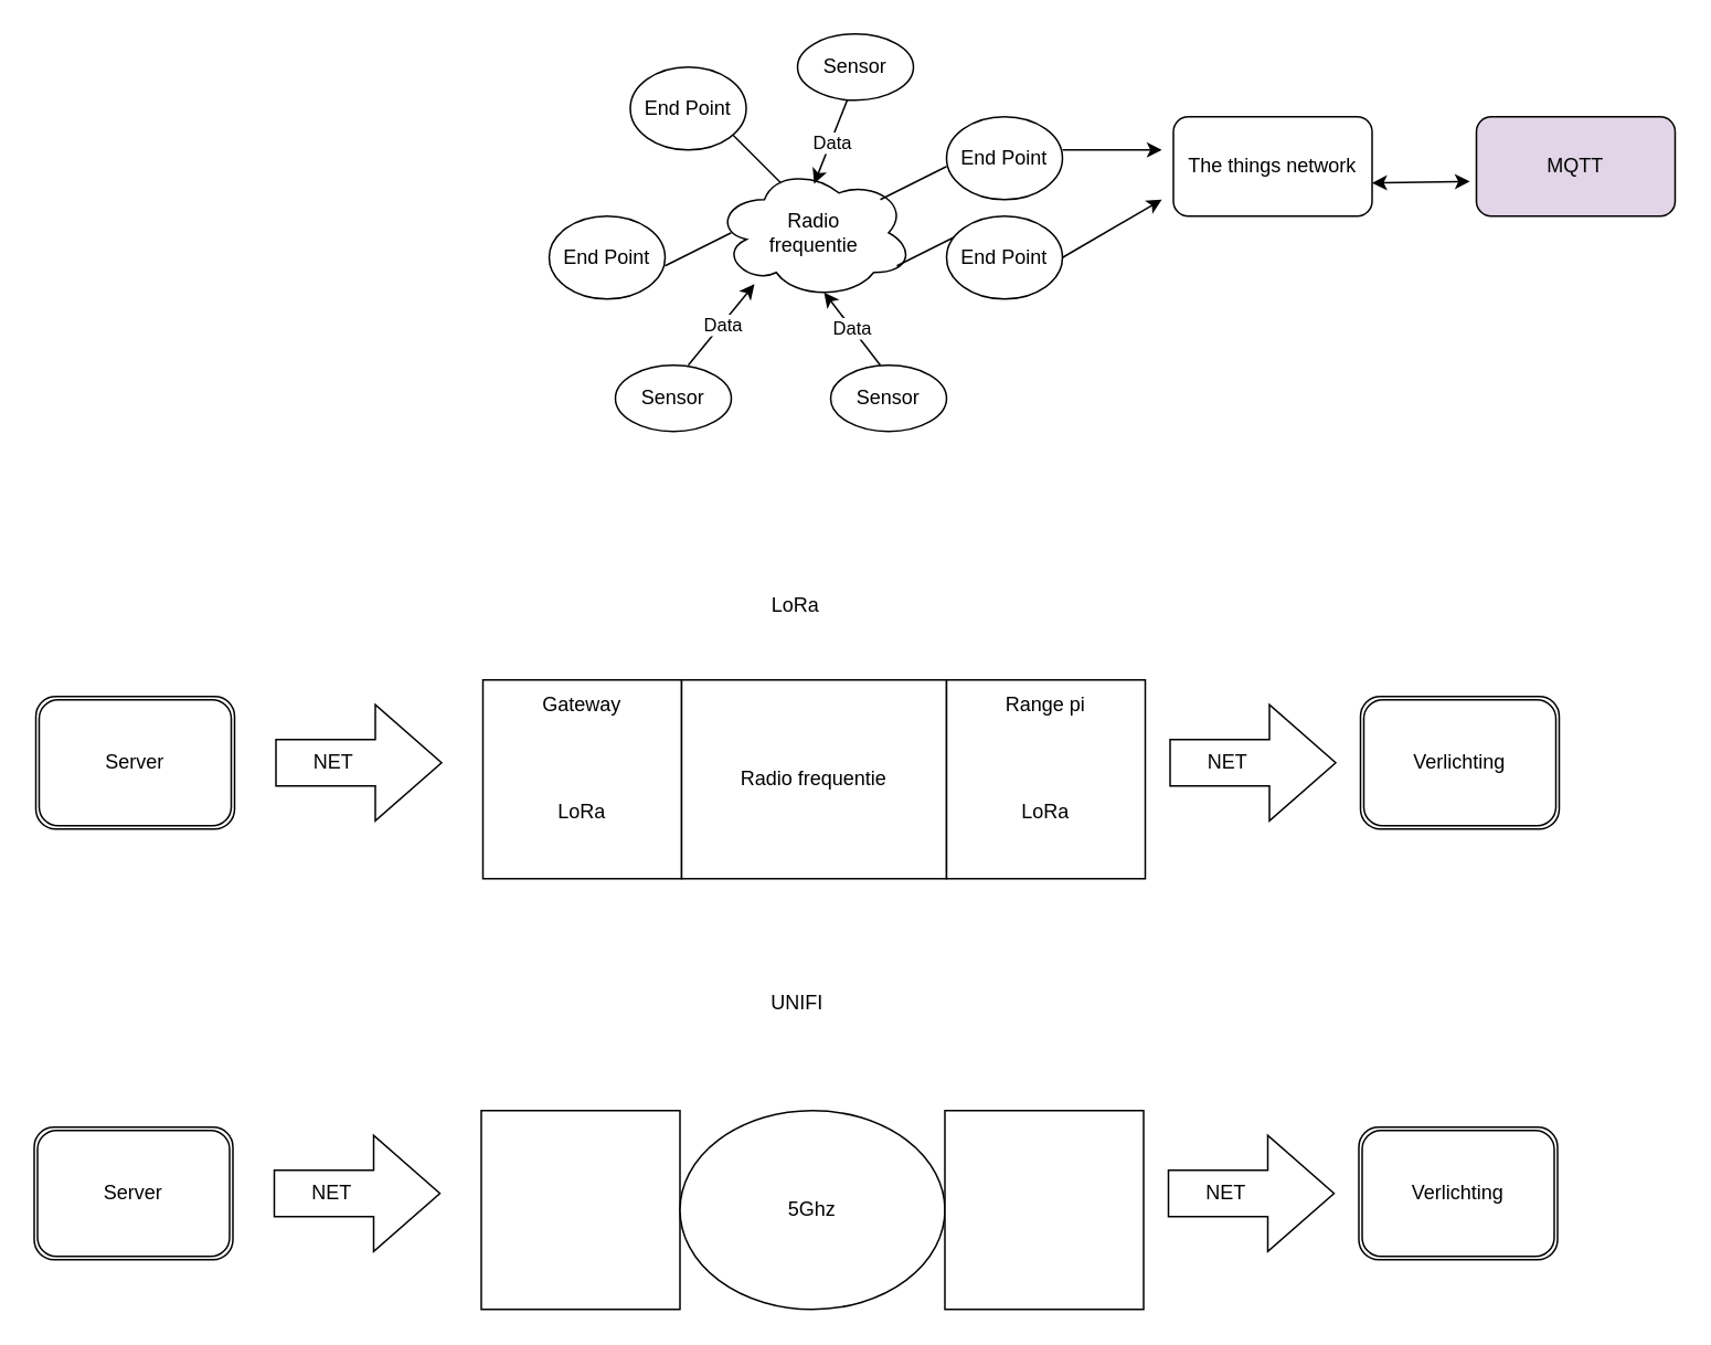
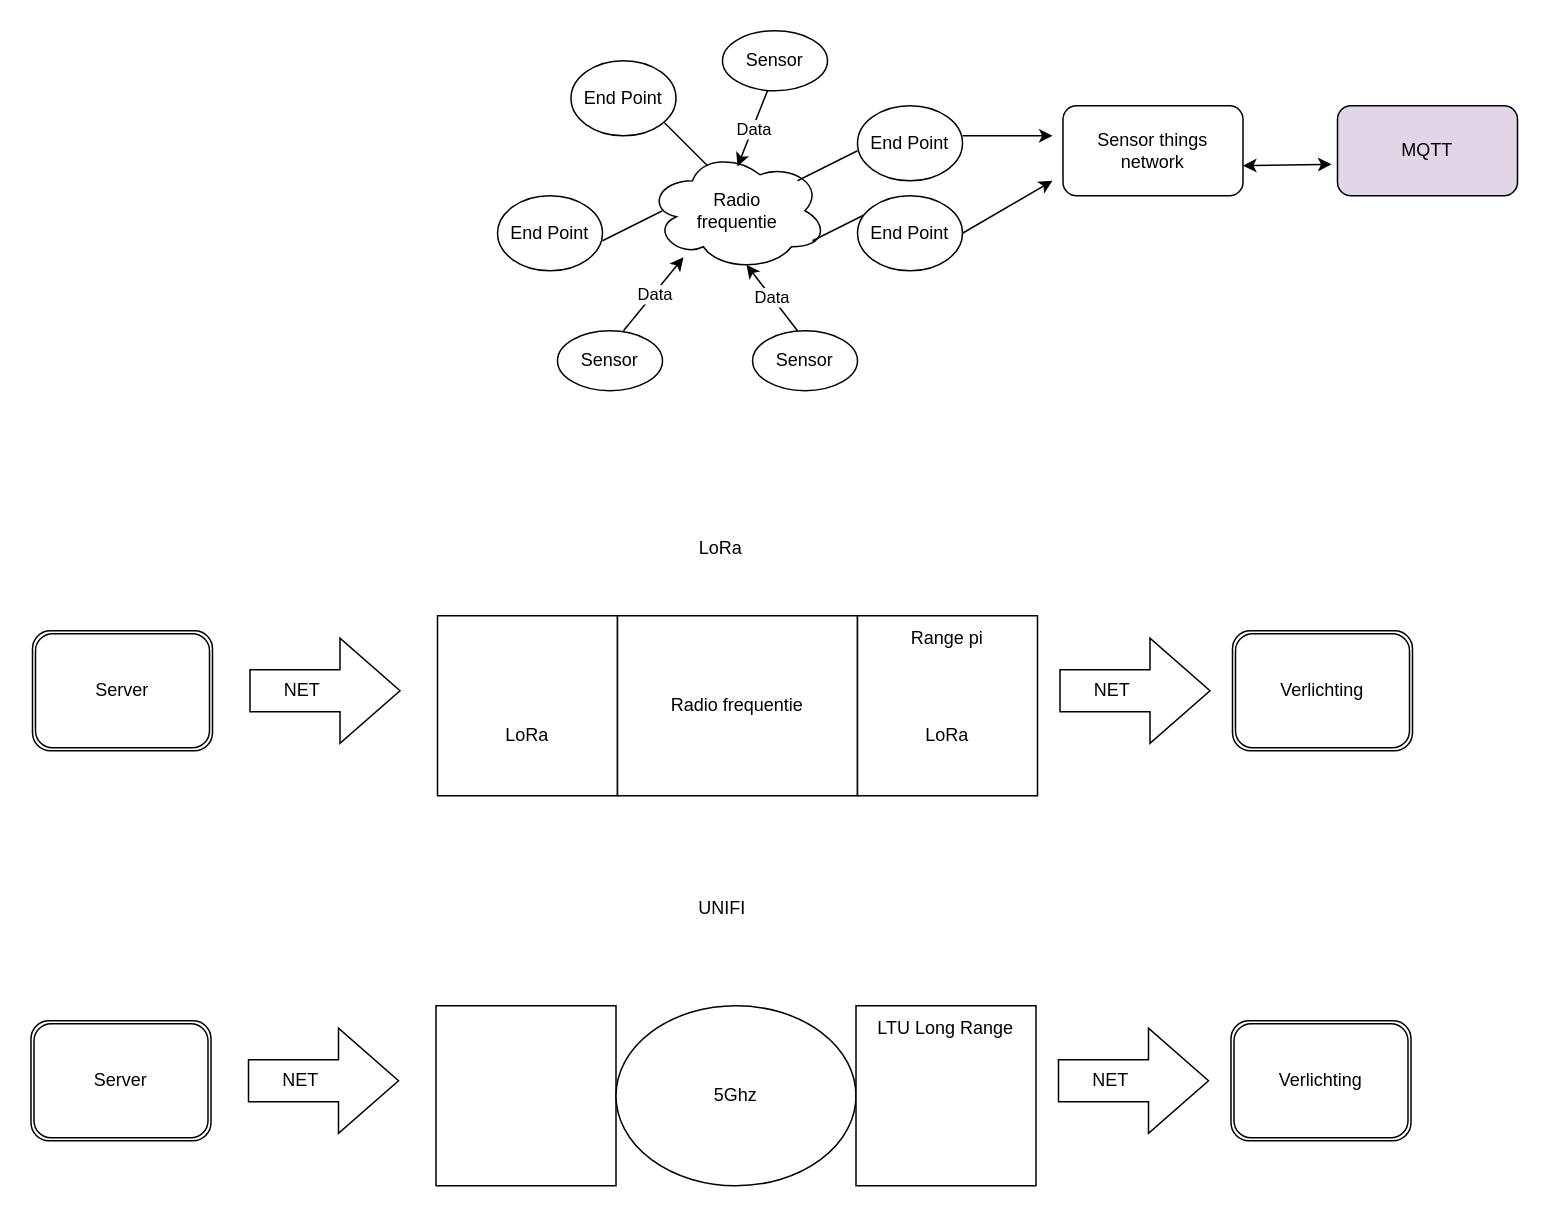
- <mxCell id="27" value="The things network" style="rounded=1;whiteSpace=wrap;html=1;" parent="1" vertex="1"><mxGeometry x="708" y="70" width="120" height="60" as="geometry" /></mxCell>
+ <mxCell id="27" value="Sensor things network" style="rounded=1;whiteSpace=wrap;html=1;" parent="1" vertex="1"><mxGeometry x="708" y="70" width="120" height="60" as="geometry" /></mxCell>
- <mxCell id="5" value="Gateway" style="text;html=1;align=center;verticalAlign=middle;whiteSpace=wrap;rounded=0;" parent="1" vertex="1"><mxGeometry x="291" y="410" width="120" height="30" as="geometry" /></mxCell>
+ <mxCell id="44" value="LTU Long Range" style="text;html=1;align=center;verticalAlign=middle;whiteSpace=wrap;rounded=0;" parent="1" vertex="1"><mxGeometry x="570" y="670" width="120" height="30" as="geometry" /></mxCell>
